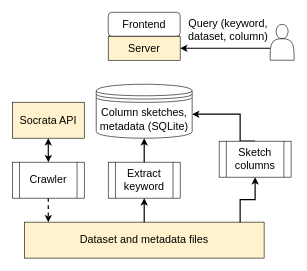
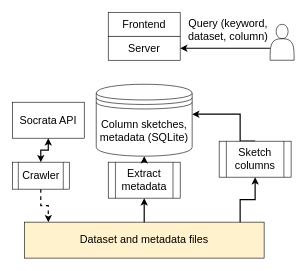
- <mxCell id="16" value="&lt;font style=&quot;font-size: 18px&quot;&gt;Frontend&lt;/font&gt;" style="whiteSpace=wrap;html=1;rounded=1;" vertex="1" parent="15"><mxGeometry width="120" height="40" as="geometry" /></mxCell>
+ <mxCell id="16" value="&lt;font style=&quot;font-size: 18px&quot;&gt;Frontend&lt;/font&gt;" style="rounded=0;whiteSpace=wrap;html=1;" vertex="1" parent="15"><mxGeometry width="120" height="40" as="geometry" /></mxCell>
- <mxCell id="17" value="&lt;font style=&quot;font-size: 18px&quot;&gt;Server&lt;/font&gt;" style="rounded=0;whiteSpace=wrap;html=1;fillColor=#fff2cc;" vertex="1" parent="15"><mxGeometry y="40" width="120" height="40" as="geometry" /></mxCell>
+ <mxCell id="17" value="&lt;font style=&quot;font-size: 18px&quot;&gt;Server&lt;/font&gt;" style="rounded=0;whiteSpace=wrap;html=1;" vertex="1" parent="15"><mxGeometry y="40" width="120" height="40" as="geometry" /></mxCell>
- <mxCell id="14" value="&lt;div&gt;&lt;font style=&quot;font-size: 18px&quot;&gt;Column sketches, metadata (SQLite)&lt;/font&gt;&lt;/div&gt;" style="shape=datastore;whiteSpace=wrap;html=1;" vertex="1" parent="1"><mxGeometry x="160" y="140" width="160" height="90" as="geometry" /></mxCell>
+ <mxCell id="14" value="&lt;div&gt;&lt;font style=&quot;font-size: 18px&quot;&gt;Column sketches, metadata (SQLite)&lt;/font&gt;&lt;/div&gt;" style="shape=datastore;whiteSpace=wrap;html=1;" vertex="1" parent="1"><mxGeometry x="160" y="140" width="160" height="120" as="geometry" /></mxCell>
- <mxCell id="19" value="&lt;font style=&quot;font-size: 18px&quot;&gt;Socrata API&lt;br&gt;&lt;/font&gt;" style="rounded=0;whiteSpace=wrap;html=1;strokeWidth=1;fillColor=#fff2cc;" vertex="1" parent="1"><mxGeometry x="20" y="170" width="120" height="60" as="geometry" /></mxCell>
+ <mxCell id="19" value="&lt;font style=&quot;font-size: 18px&quot;&gt;Socrata API&lt;br&gt;&lt;/font&gt;" style="rounded=0;whiteSpace=wrap;html=1;strokeWidth=1;" vertex="1" parent="1"><mxGeometry x="20" y="170" width="120" height="60" as="geometry" /></mxCell>
- <mxCell id="7" value="&lt;font style=&quot;font-size: 18px&quot;&gt;Crawler&lt;/font&gt;" style="shape=process;whiteSpace=wrap;html=1;backgroundOutline=1;" vertex="1" parent="1"><mxGeometry x="20" y="270" width="120" height="60" as="geometry" /></mxCell>
+ <mxCell id="7" value="&lt;font style=&quot;font-size: 18px&quot;&gt;Crawler&lt;/font&gt;" style="shape=process;whiteSpace=wrap;html=1;backgroundOutline=1;" vertex="1" parent="1"><mxGeometry x="20" y="270" width="95" height="45" as="geometry" /></mxCell>
- <mxCell id="9" value="&lt;font style=&quot;font-size: 18px&quot;&gt;Extract keyword&lt;br&gt;&lt;/font&gt;" style="shape=process;whiteSpace=wrap;html=1;backgroundOutline=1;" vertex="1" parent="1"><mxGeometry x="180" y="270" width="120" height="60" as="geometry" /></mxCell>
+ <mxCell id="9" value="&lt;font style=&quot;font-size: 18px&quot;&gt;Extract metadata&lt;br&gt;&lt;/font&gt;" style="shape=process;whiteSpace=wrap;html=1;backgroundOutline=1;" vertex="1" parent="1"><mxGeometry x="180" y="270" width="120" height="60" as="geometry" /></mxCell>
